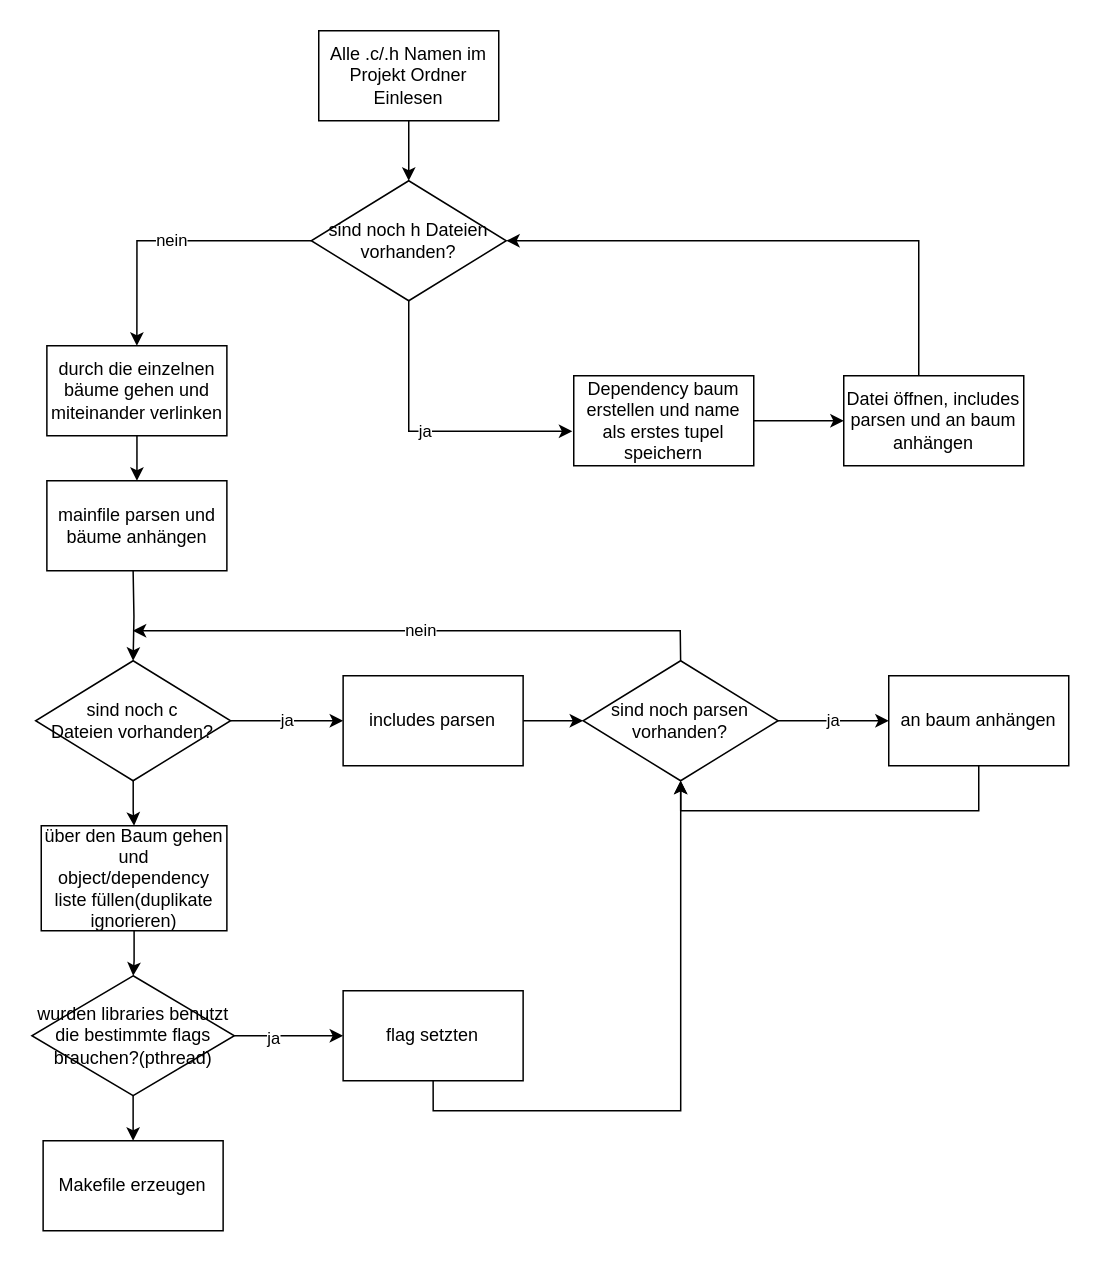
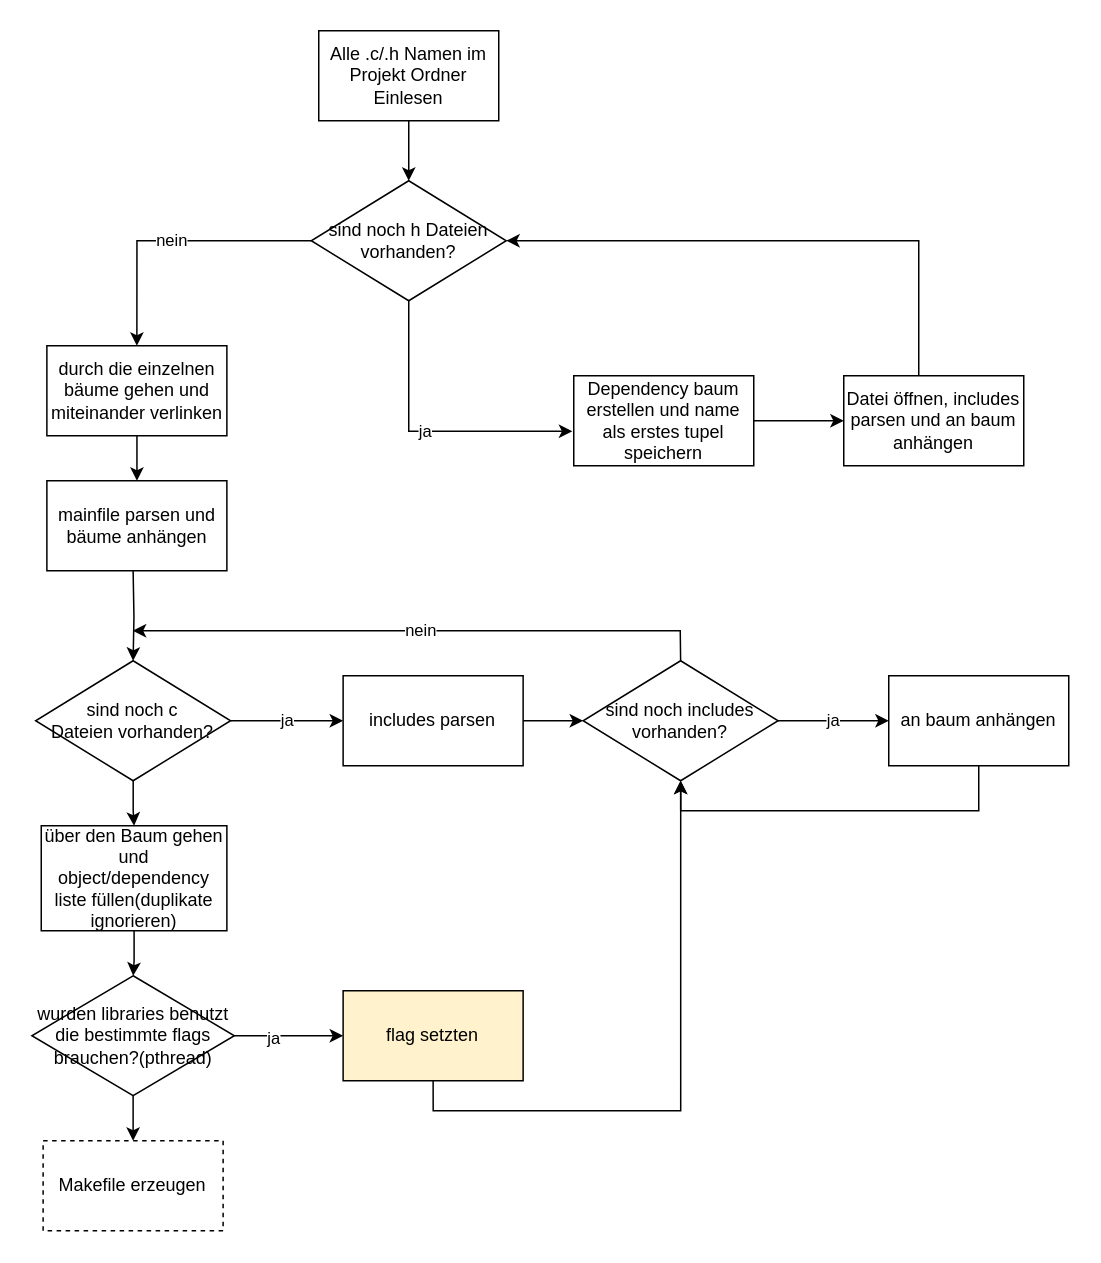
- <mxCell id="23" value="sind noch parsen vorhanden?" style="rhombus;whiteSpace=wrap;html=1;" parent="1" vertex="1"><mxGeometry x="388.25" y="440" width="130" height="80" as="geometry" /></mxCell>
+ <mxCell id="23" value="sind noch includes vorhanden?" style="rhombus;whiteSpace=wrap;html=1;" parent="1" vertex="1"><mxGeometry x="388.25" y="440" width="130" height="80" as="geometry" /></mxCell>
- <mxCell id="32" value="flag setzten" style="whiteSpace=wrap;html=1;" parent="1" vertex="1"><mxGeometry x="228.25" y="660" width="120" height="60" as="geometry" /></mxCell>
+ <mxCell id="32" value="flag setzten" style="whiteSpace=wrap;html=1;fillColor=#fff2cc;" parent="1" vertex="1"><mxGeometry x="228.25" y="660" width="120" height="60" as="geometry" /></mxCell>
- <mxCell id="30" value="Makefile erzeugen" style="rounded=0;whiteSpace=wrap;html=1;" parent="1" vertex="1"><mxGeometry x="28.25" y="760" width="120" height="60" as="geometry" /></mxCell>
+ <mxCell id="30" value="Makefile erzeugen" style="rounded=0;whiteSpace=wrap;html=1;dashed=1;" parent="1" vertex="1"><mxGeometry x="28.25" y="760" width="120" height="60" as="geometry" /></mxCell>
